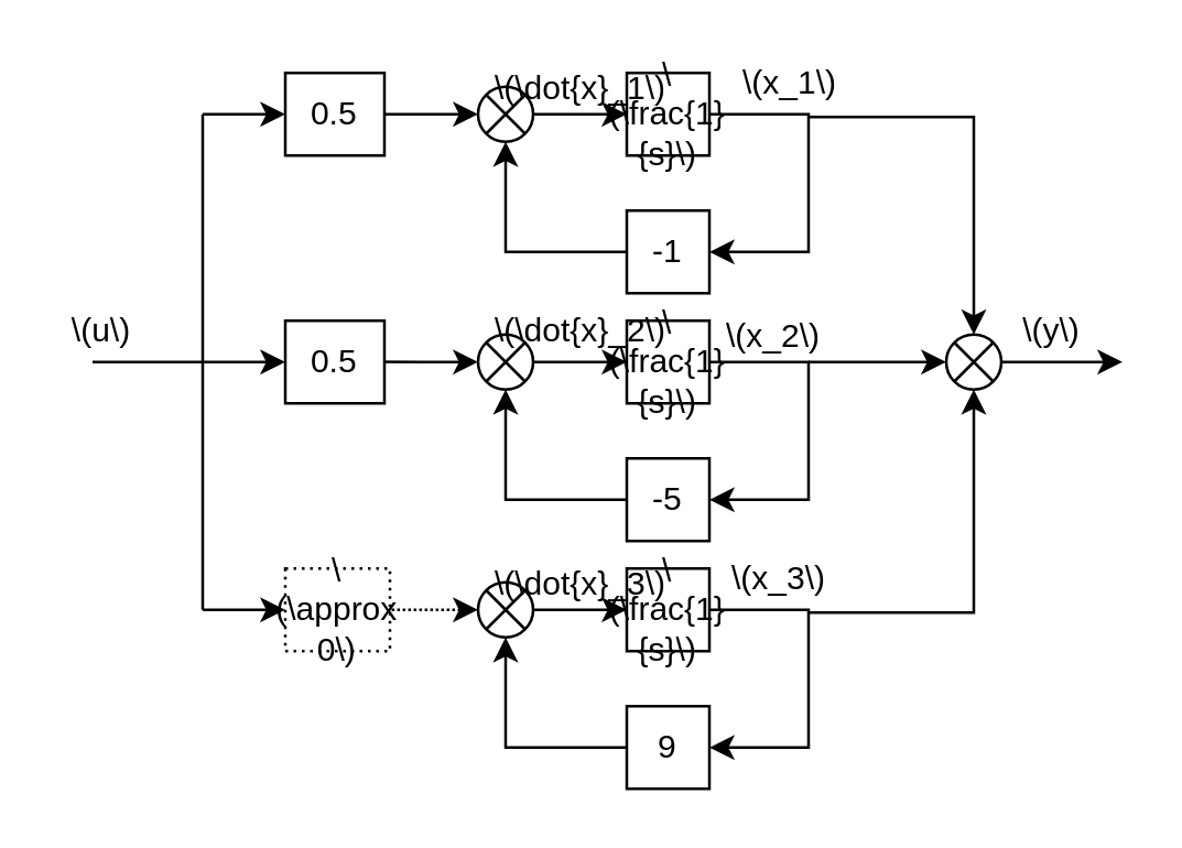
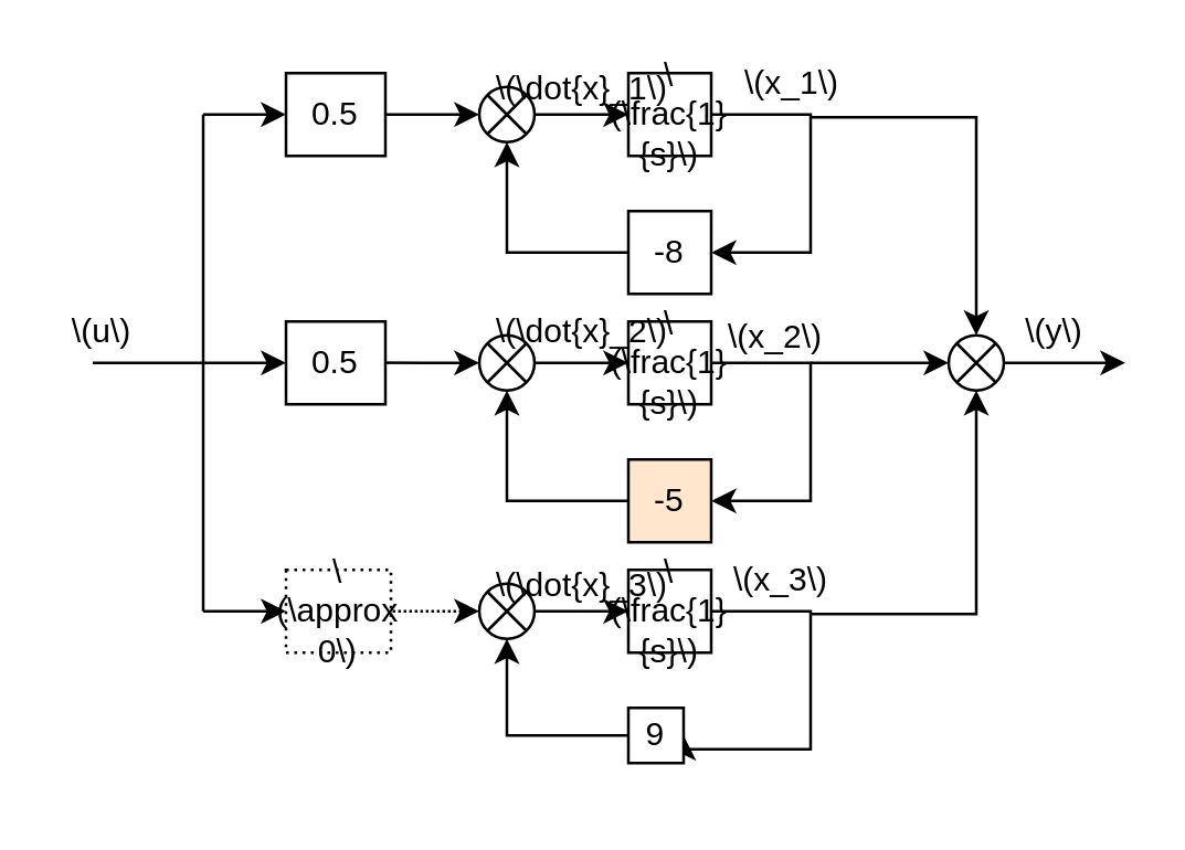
- <mxCell id="7" value="-1" style="rounded=0;whiteSpace=wrap;html=1;" parent="1" vertex="1"><mxGeometry x="227" y="76" width="30" height="30" as="geometry" /></mxCell>
+ <mxCell id="7" value="-8" style="rounded=0;whiteSpace=wrap;html=1;" parent="1" vertex="1"><mxGeometry x="227" y="76" width="30" height="30" as="geometry" /></mxCell>
- <mxCell id="14" value="-5" style="rounded=0;whiteSpace=wrap;html=1;" parent="1" vertex="1"><mxGeometry x="227" y="166" width="30" height="30" as="geometry" /></mxCell>
+ <mxCell id="14" value="-5" style="rounded=0;whiteSpace=wrap;html=1;fillColor=#ffe6cc;" parent="1" vertex="1"><mxGeometry x="227" y="166" width="30" height="30" as="geometry" /></mxCell>
- <mxCell id="21" value="9" style="rounded=0;whiteSpace=wrap;html=1;" parent="1" vertex="1"><mxGeometry x="227" y="256" width="30" height="30" as="geometry" /></mxCell>
+ <mxCell id="21" value="9" style="rounded=0;whiteSpace=wrap;html=1;" parent="1" vertex="1"><mxGeometry x="227" y="256" width="20" height="20" as="geometry" /></mxCell>
